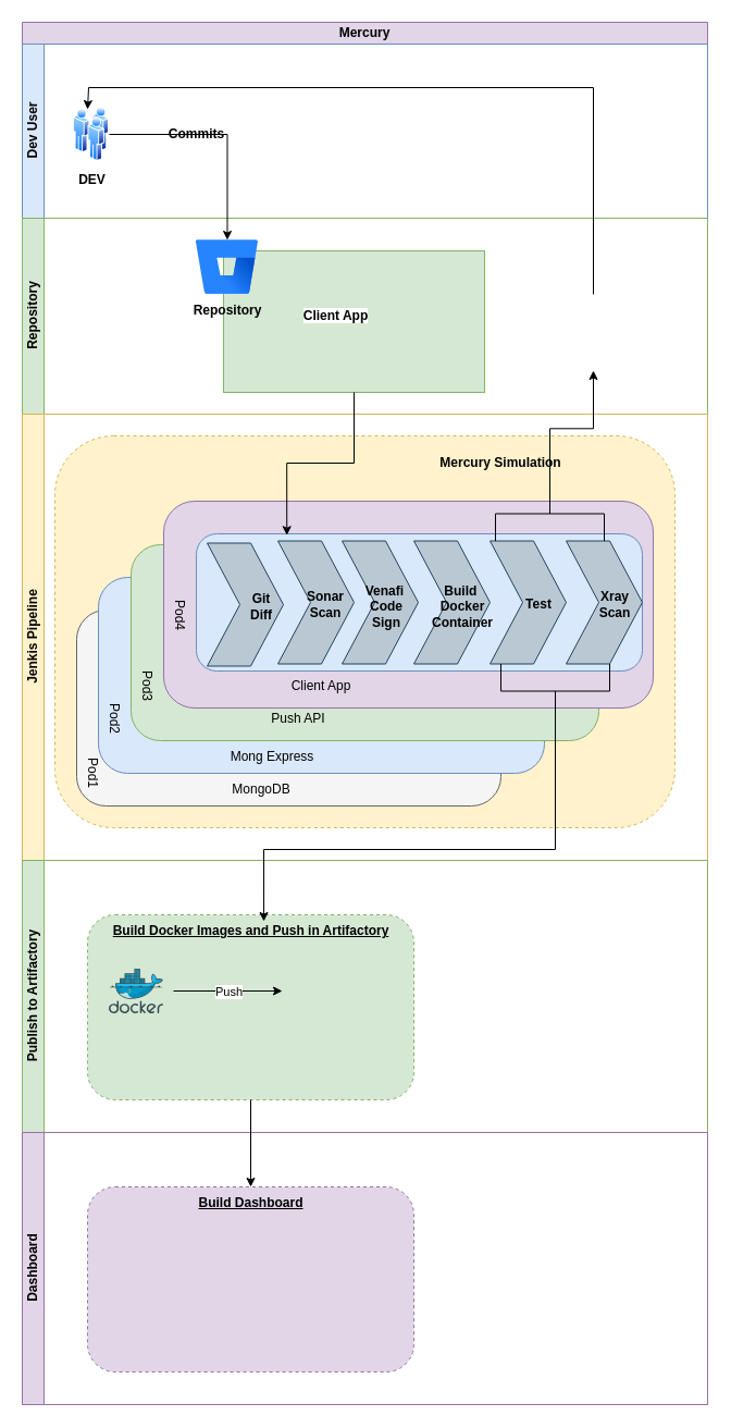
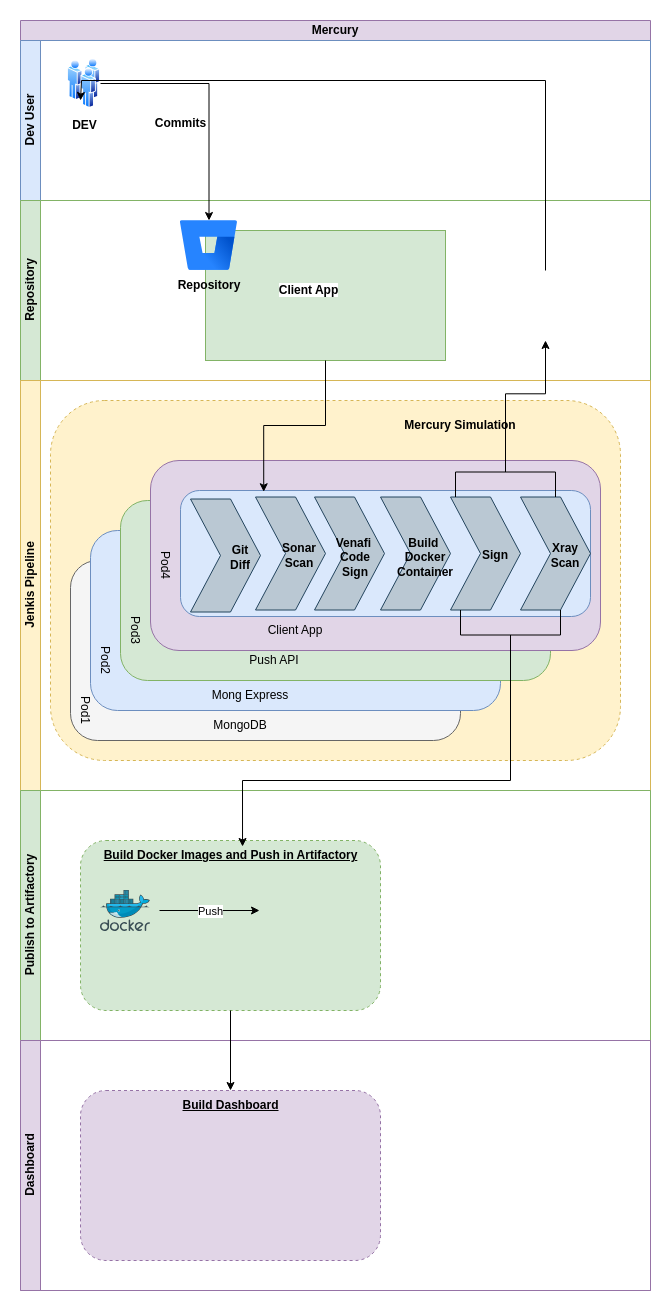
- <mxCell id="4" value="&lt;b&gt;DEV&lt;/b&gt;" style="image;aspect=fixed;perimeter=ellipsePerimeter;html=1;align=center;shadow=0;dashed=0;spacingTop=3;image=img/lib/active_directory/users.svg;" parent="3" vertex="1"><mxGeometry x="47" y="58" width="33" height="50" as="geometry" /></mxCell>
+ <mxCell id="4" value="&lt;b&gt;DEV&lt;/b&gt;" style="image;aspect=fixed;perimeter=ellipsePerimeter;html=1;align=center;shadow=0;dashed=0;spacingTop=3;image=img/lib/active_directory/users.svg;" parent="3" vertex="1"><mxGeometry x="47" y="18" width="33" height="50" as="geometry" /></mxCell>
- <mxCell id="38" value="&lt;b&gt;Test&lt;/b&gt;" style="text;html=1;strokeColor=none;fillColor=none;align=center;verticalAlign=middle;whiteSpace=wrap;rounded=0;direction=north;" parent="13" vertex="1"><mxGeometry x="460" y="145" width="30" height="60" as="geometry" /></mxCell>
+ <mxCell id="38" value="&lt;b&gt;Sign&lt;/b&gt;" style="text;html=1;strokeColor=none;fillColor=none;align=center;verticalAlign=middle;whiteSpace=wrap;rounded=0;direction=north;" parent="13" vertex="1"><mxGeometry x="460" y="145" width="30" height="60" as="geometry" /></mxCell>
